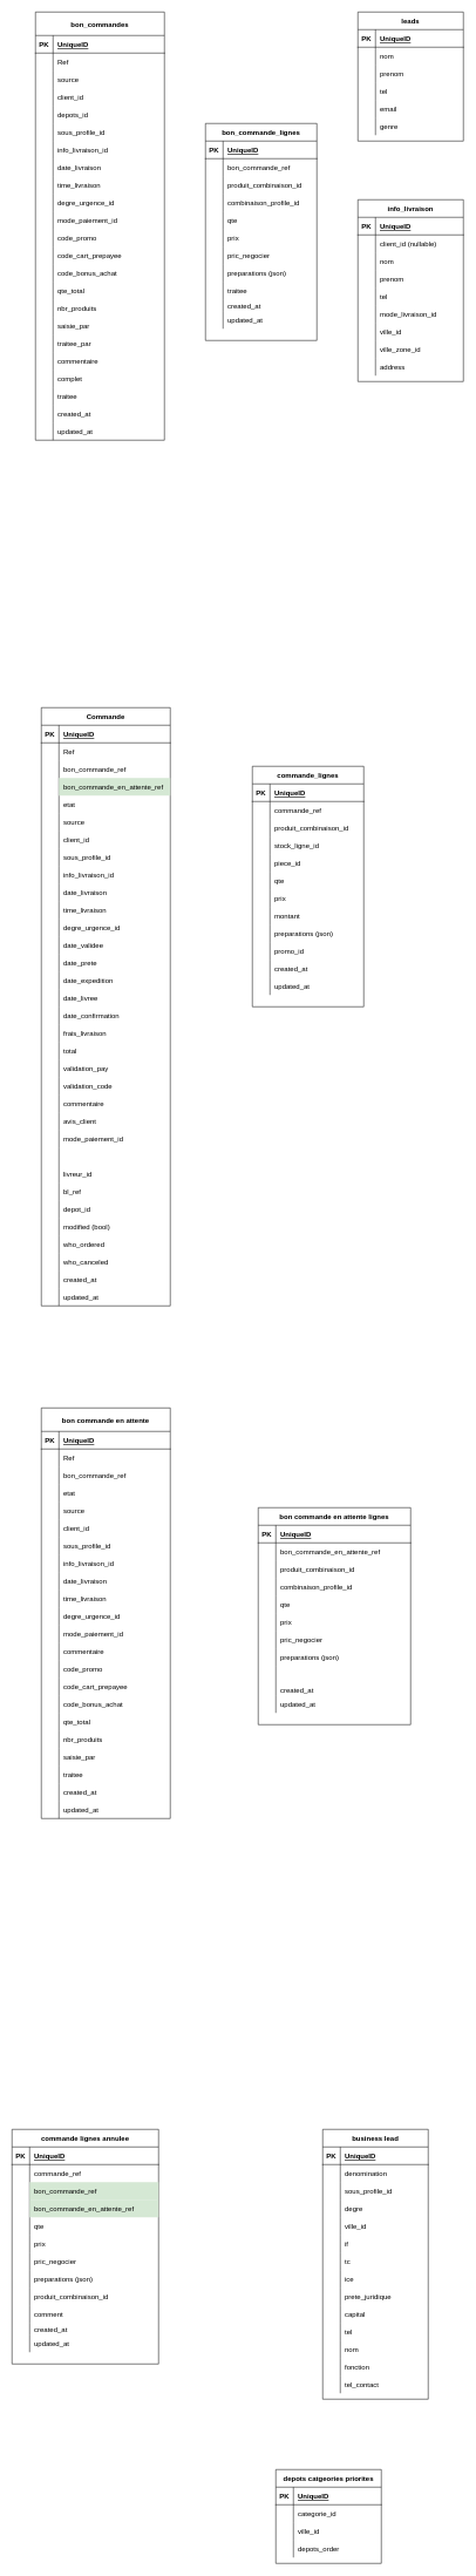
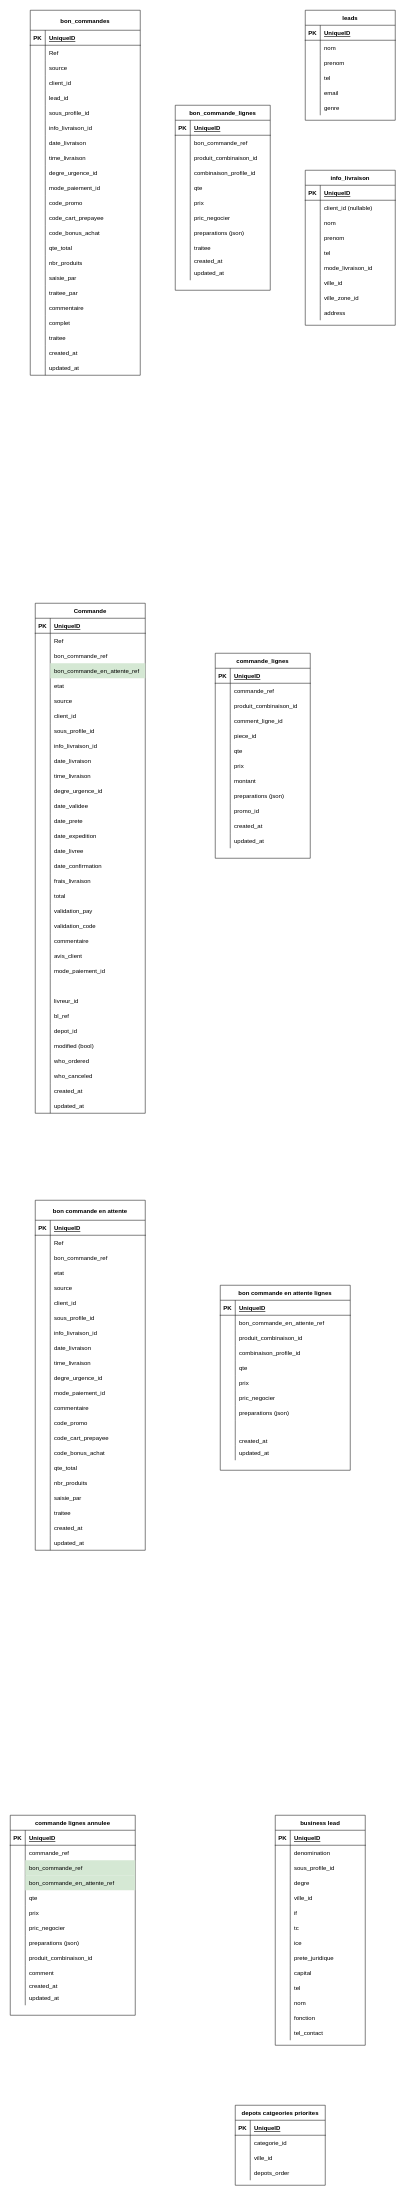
- <mxCell id="17" value="depots_id" style="shape=partialRectangle;connectable=0;fillColor=none;top=0;left=0;bottom=0;right=0;align=left;spacingLeft=6;overflow=hidden;" vertex="1" parent="15"><mxGeometry x="30" width="190" height="30" as="geometry"><mxRectangle width="190" height="30" as="alternateBounds" /></mxGeometry></mxCell>
+ <mxCell id="17" value="lead_id" style="shape=partialRectangle;connectable=0;fillColor=none;top=0;left=0;bottom=0;right=0;align=left;spacingLeft=6;overflow=hidden;" vertex="1" parent="15"><mxGeometry x="30" width="190" height="30" as="geometry"><mxRectangle width="190" height="30" as="alternateBounds" /></mxGeometry></mxCell>
- <mxCell id="165" value="stock_ligne_id" style="shape=partialRectangle;connectable=0;fillColor=none;top=0;left=0;bottom=0;right=0;align=left;spacingLeft=6;overflow=hidden;" vertex="1" parent="163"><mxGeometry x="30" width="160" height="30" as="geometry"><mxRectangle width="160" height="30" as="alternateBounds" /></mxGeometry></mxCell>
+ <mxCell id="165" value="comment_ligne_id" style="shape=partialRectangle;connectable=0;fillColor=none;top=0;left=0;bottom=0;right=0;align=left;spacingLeft=6;overflow=hidden;" vertex="1" parent="163"><mxGeometry x="30" width="160" height="30" as="geometry"><mxRectangle width="160" height="30" as="alternateBounds" /></mxGeometry></mxCell>
